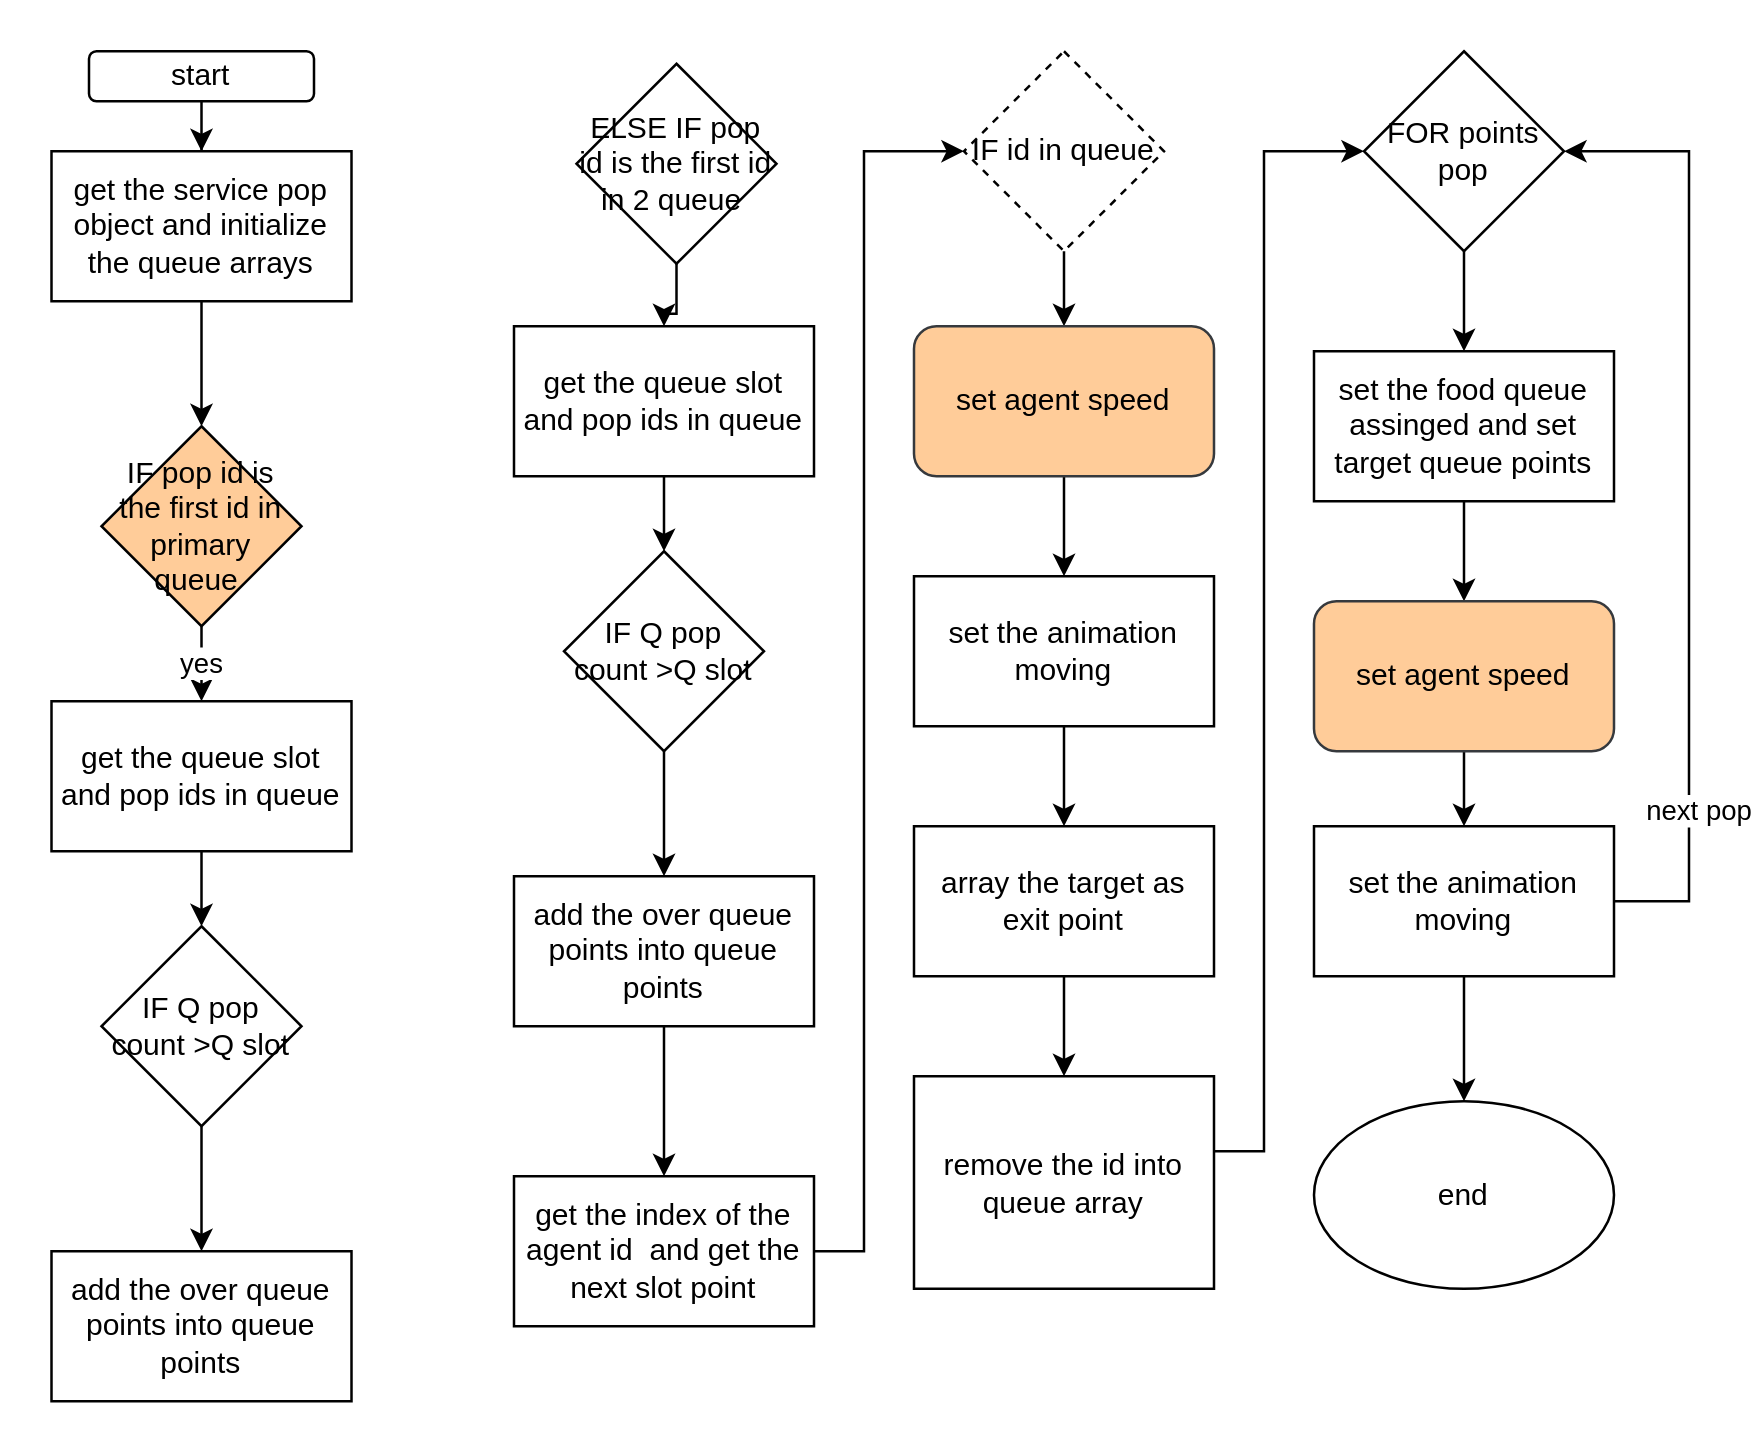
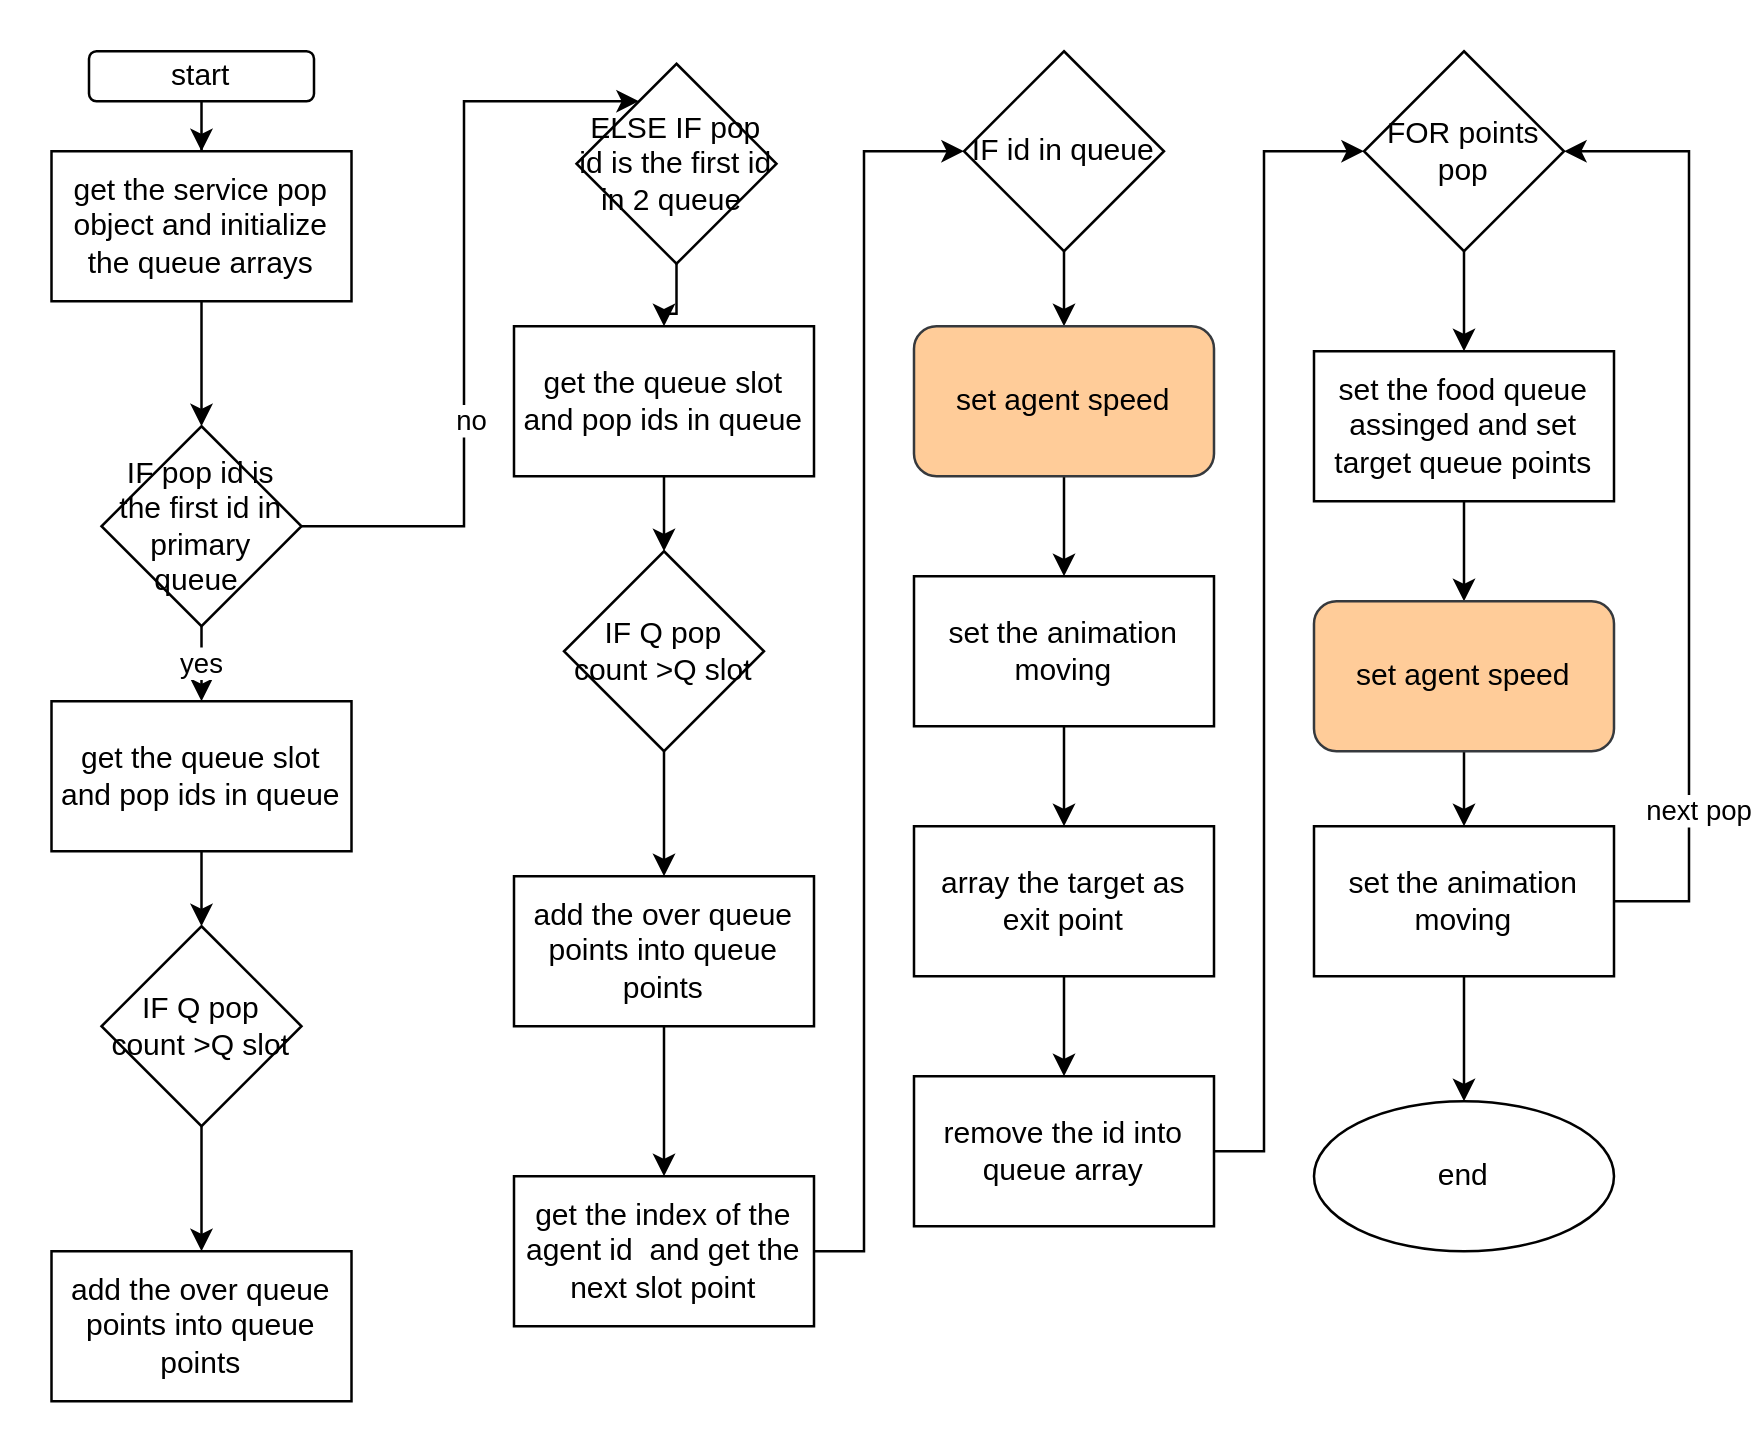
- <mxCell id="26" value="IF id in queue" style="rhombus;whiteSpace=wrap;html=1;rounded=0;dashed=1;" vertex="1" parent="1"><mxGeometry x="385" y="20" width="80" height="80" as="geometry" /></mxCell>
+ <mxCell id="26" value="IF id in queue" style="rhombus;whiteSpace=wrap;html=1;rounded=0;" vertex="1" parent="1"><mxGeometry x="385" y="20" width="80" height="80" as="geometry" /></mxCell>
+ <mxCell id="7" value="" style="edgeStyle=orthogonalEdgeStyle;rounded=0;orthogonalLoop=1;jettySize=auto;html=1;" edge="1" parent="1" source="9" target="16"><mxGeometry relative="1" as="geometry"><Array as="points"><mxPoint x="185" y="210" /><mxPoint x="185" y="40" /></Array></mxGeometry></mxCell>
+ <mxCell id="8" value="no" style="edgeLabel;html=1;align=center;verticalAlign=middle;resizable=0;points=[];" vertex="1" connectable="0" parent="7"><mxGeometry x="-0.294" y="-2" relative="1" as="geometry"><mxPoint as="offset" /></mxGeometry></mxCell>
- <mxCell id="9" value="IF pop id is the first id in primary queue&amp;nbsp;" style="rhombus;whiteSpace=wrap;html=1;rounded=0;fillColor=#ffcc99;" vertex="1" parent="1"><mxGeometry x="40" y="170" width="80" height="80" as="geometry" /></mxCell>
+ <mxCell id="9" value="IF pop id is the first id in primary queue&amp;nbsp;" style="rhombus;whiteSpace=wrap;html=1;rounded=0;" vertex="1" parent="1"><mxGeometry x="40" y="170" width="80" height="80" as="geometry" /></mxCell>
- <mxCell id="34" value="remove the id into queue array" style="whiteSpace=wrap;html=1;rounded=0;" vertex="1" parent="1"><mxGeometry x="365" y="430" width="120" height="85" as="geometry" /></mxCell>
+ <mxCell id="34" value="remove the id into queue array" style="whiteSpace=wrap;html=1;rounded=0;" vertex="1" parent="1"><mxGeometry x="365" y="430" width="120" height="60" as="geometry" /></mxCell>
- <mxCell id="45" value="end" style="ellipse;whiteSpace=wrap;html=1;rounded=0;" vertex="1" parent="1"><mxGeometry x="525" y="440" width="120" height="75" as="geometry" /></mxCell>
+ <mxCell id="45" value="end" style="ellipse;whiteSpace=wrap;html=1;rounded=0;" vertex="1" parent="1"><mxGeometry x="525" y="440" width="120" height="60" as="geometry" /></mxCell>
